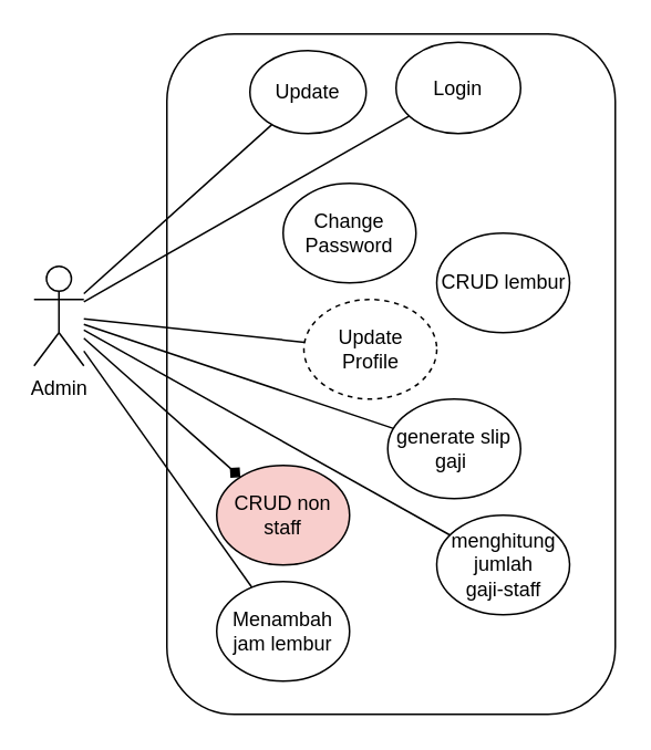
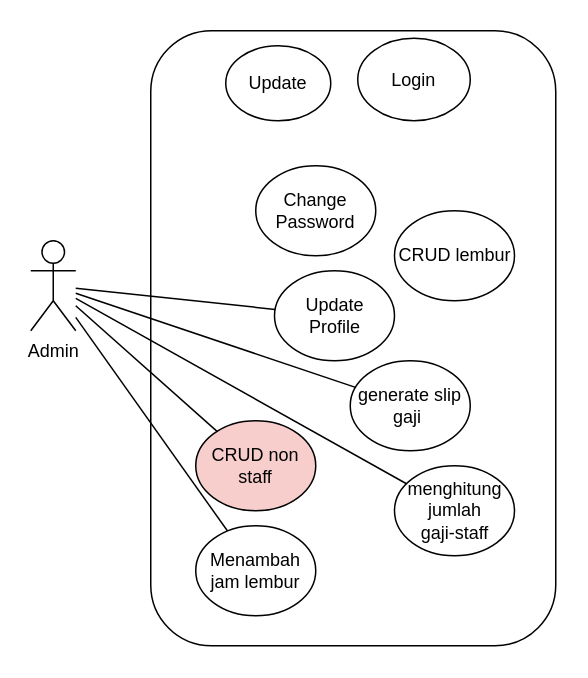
- <mxCell id="13" value="" style="endArrow=none;html=1;rounded=0;" edge="1" parent="1" source="3" target="4"><mxGeometry width="50" height="50" relative="1" as="geometry"><mxPoint x="250" y="280" as="sourcePoint" /><mxPoint x="300" y="230" as="targetPoint" /></mxGeometry></mxCell>
- <mxCell id="14" value="" style="endArrow=none;html=1;rounded=0;" edge="1" parent="1" source="3" target="5"><mxGeometry width="50" height="50" relative="1" as="geometry"><mxPoint x="53" y="176" as="sourcePoint" /><mxPoint x="171" y="83" as="targetPoint" /></mxGeometry></mxCell>
- <mxCell id="7" value="Update&lt;br&gt;Profile" style="ellipse;whiteSpace=wrap;html=1;dashed=1;" vertex="1" parent="1"><mxGeometry x="182.5" y="180" width="80" height="60" as="geometry" /></mxCell>
+ <mxCell id="7" value="Update&lt;br&gt;Profile" style="ellipse;whiteSpace=wrap;html=1;" vertex="1" parent="1"><mxGeometry x="182.5" y="180" width="80" height="60" as="geometry" /></mxCell>
- <mxCell id="17" value="" style="endArrow=diamond;html=1;rounded=0;" edge="1" parent="1" source="3" target="11"><mxGeometry width="50" height="50" relative="1" as="geometry"><mxPoint x="60" y="205" as="sourcePoint" /><mxPoint x="234" y="267" as="targetPoint" /></mxGeometry></mxCell>
+ <mxCell id="17" value="" style="endArrow=none;html=1;rounded=0;" edge="1" parent="1" source="3" target="11"><mxGeometry width="50" height="50" relative="1" as="geometry"><mxPoint x="60" y="205" as="sourcePoint" /><mxPoint x="234" y="267" as="targetPoint" /></mxGeometry></mxCell>
